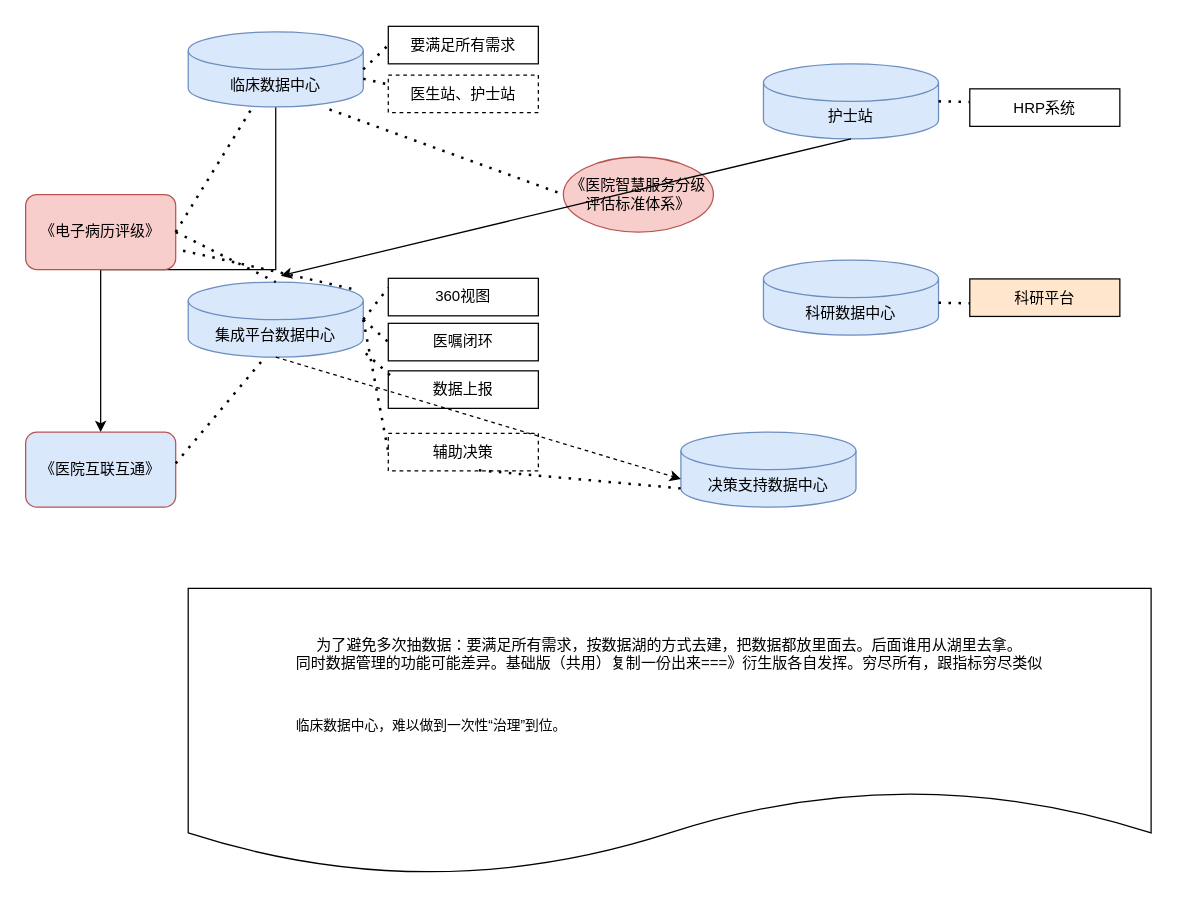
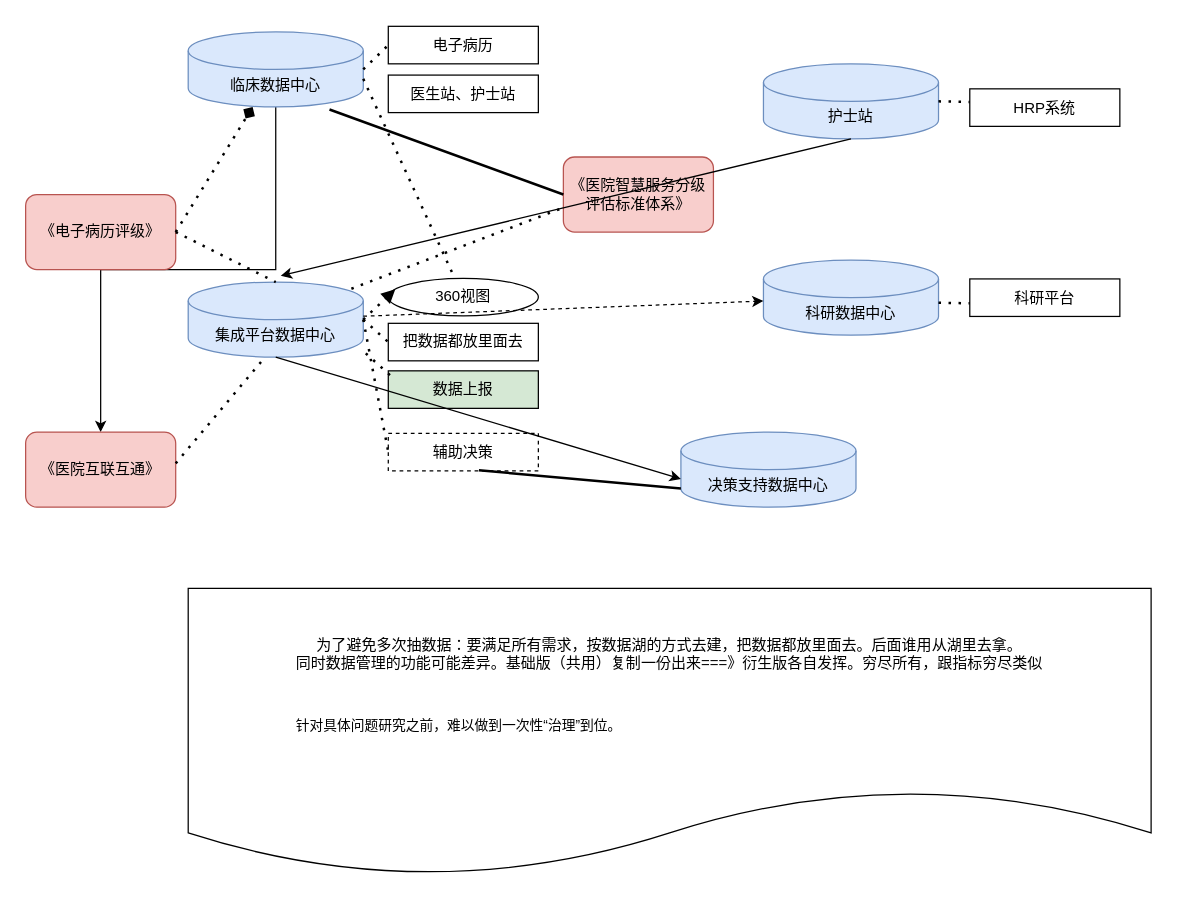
- <mxCell id="6" value="要满足所有需求" style="rounded=0;whiteSpace=wrap;html=1;" parent="1" vertex="1"><mxGeometry x="310" y="20.5" width="120" height="30" as="geometry" /></mxCell>
+ <mxCell id="6" value="电子病历" style="rounded=0;whiteSpace=wrap;html=1;" parent="1" vertex="1"><mxGeometry x="310" y="20.5" width="120" height="30" as="geometry" /></mxCell>
- <mxCell id="18" value="" style="endArrow=none;dashed=1;html=1;dashPattern=1 3;strokeWidth=2;rounded=0;exitX=1;exitY=0;exitDx=0;exitDy=37.5;entryX=0;entryY=0.25;entryDx=0;entryDy=0;exitPerimeter=0;" parent="1" source="3" target="13" edge="1"><mxGeometry width="50" height="50" relative="1" as="geometry"><mxPoint x="300" y="65" as="sourcePoint" /><mxPoint x="320" y="45.5" as="targetPoint" /></mxGeometry></mxCell>
+ <mxCell id="18" value="" style="endArrow=none;dashed=1;html=1;dashPattern=1 3;strokeWidth=2;rounded=0;exitX=1;exitY=0;exitDx=0;exitDy=37.5;exitPerimeter=0;" parent="1" source="3" target="7" edge="1"><mxGeometry width="50" height="50" relative="1" as="geometry"><mxPoint x="300" y="65" as="sourcePoint" /><mxPoint x="320" y="45.5" as="targetPoint" /></mxGeometry></mxCell>
- <mxCell id="13" value="医生站、护士站" style="rounded=0;whiteSpace=wrap;html=1;dashed=1;" parent="1" vertex="1"><mxGeometry x="310" y="59.5" width="120" height="30" as="geometry" /></mxCell>
+ <mxCell id="13" value="医生站、护士站" style="rounded=0;whiteSpace=wrap;html=1;" parent="1" vertex="1"><mxGeometry x="310" y="59.5" width="120" height="30" as="geometry" /></mxCell>
- <mxCell id="14" value="" style="endArrow=none;dashed=1;html=1;dashPattern=1 3;strokeWidth=2;rounded=0;exitX=1;exitY=0.5;exitDx=0;exitDy=0;" parent="1" source="12" target="3" edge="1"><mxGeometry width="50" height="50" relative="1" as="geometry"><mxPoint x="380" y="295" as="sourcePoint" /><mxPoint x="430" y="245" as="targetPoint" /></mxGeometry></mxCell>
+ <mxCell id="14" value="" style="endArrow=diamond;dashed=1;html=1;dashPattern=1 3;strokeWidth=2;rounded=0;exitX=1;exitY=0.5;exitDx=0;exitDy=0;" parent="1" source="12" target="3" edge="1"><mxGeometry width="50" height="50" relative="1" as="geometry"><mxPoint x="380" y="295" as="sourcePoint" /><mxPoint x="430" y="245" as="targetPoint" /></mxGeometry></mxCell>
- <mxCell id="30" value="" style="endArrow=none;dashed=1;html=1;dashPattern=1 3;strokeWidth=2;rounded=0;exitX=0.807;exitY=1.033;exitDx=0;exitDy=0;entryX=0;entryY=0.5;entryDx=0;entryDy=0;exitPerimeter=0;" parent="1" source="3" target="29" edge="1"><mxGeometry width="50" height="50" relative="1" as="geometry"><mxPoint x="150" y="195" as="sourcePoint" /><mxPoint x="211.538" y="95" as="targetPoint" /></mxGeometry></mxCell>
+ <mxCell id="30" value="" style="endArrow=none;dashed=0;html=1;dashPattern=1 3;strokeWidth=2;rounded=0;exitX=0.807;exitY=1.033;exitDx=0;exitDy=0;entryX=0;entryY=0.5;entryDx=0;entryDy=0;exitPerimeter=0;" parent="1" source="3" target="29" edge="1"><mxGeometry width="50" height="50" relative="1" as="geometry"><mxPoint x="150" y="195" as="sourcePoint" /><mxPoint x="211.538" y="95" as="targetPoint" /></mxGeometry></mxCell>
- <mxCell id="29" value="《医院智慧服务分级评估标准体系》" style="ellipse;whiteSpace=wrap;html=1;fillColor=#f8cecc;strokeColor=#b85450;" parent="1" vertex="1"><mxGeometry x="450" y="125" width="120" height="60" as="geometry" /></mxCell>
+ <mxCell id="29" value="《医院智慧服务分级评估标准体系》" style="rounded=1;whiteSpace=wrap;html=1;fillColor=#f8cecc;strokeColor=#b85450;" parent="1" vertex="1"><mxGeometry x="450" y="125" width="120" height="60" as="geometry" /></mxCell>
- <mxCell id="31" value="" style="endArrow=none;dashed=1;html=1;dashPattern=1 3;strokeWidth=2;rounded=0;exitX=0.932;exitY=0.089;exitDx=0;exitDy=0;exitPerimeter=0;" parent="1" source="4" target="12" edge="1"><mxGeometry width="50" height="50" relative="1" as="geometry"><mxPoint x="272.98" y="96.98" as="sourcePoint" /><mxPoint x="460" y="165" as="targetPoint" /></mxGeometry></mxCell>
+ <mxCell id="31" value="" style="endArrow=none;dashed=1;html=1;dashPattern=1 3;strokeWidth=2;rounded=0;exitX=0.932;exitY=0.089;exitDx=0;exitDy=0;entryX=0.004;entryY=0.672;entryDx=0;entryDy=0;exitPerimeter=0;entryPerimeter=0;" parent="1" source="4" target="29" edge="1"><mxGeometry width="50" height="50" relative="1" as="geometry"><mxPoint x="272.98" y="96.98" as="sourcePoint" /><mxPoint x="460" y="165" as="targetPoint" /></mxGeometry></mxCell>
- <mxCell id="7" value="360视图" style="rounded=0;whiteSpace=wrap;html=1;" parent="1" vertex="1"><mxGeometry x="310" y="222" width="120" height="30" as="geometry" /></mxCell>
+ <mxCell id="7" value="360视图" style="ellipse;whiteSpace=wrap;html=1;" parent="1" vertex="1"><mxGeometry x="310" y="222" width="120" height="30" as="geometry" /></mxCell>
- <mxCell id="25" value="科研平台" style="rounded=0;whiteSpace=wrap;html=1;fillColor=#ffe6cc;" parent="1" vertex="1"><mxGeometry x="775" y="222.5" width="120" height="30" as="geometry" /></mxCell>
+ <mxCell id="25" value="科研平台" style="rounded=0;whiteSpace=wrap;html=1;" parent="1" vertex="1"><mxGeometry x="775" y="222.5" width="120" height="30" as="geometry" /></mxCell>
- <mxCell id="19" value="" style="endArrow=none;dashed=1;html=1;dashPattern=1 3;strokeWidth=2;rounded=0;exitX=1;exitY=0.5;exitDx=0;exitDy=0;entryX=0;entryY=0.25;entryDx=0;entryDy=0;exitPerimeter=0;" parent="1" source="4" target="7" edge="1"><mxGeometry width="50" height="50" relative="1" as="geometry"><mxPoint x="310" y="105" as="sourcePoint" /><mxPoint x="330" y="85.5" as="targetPoint" /></mxGeometry></mxCell>
+ <mxCell id="19" value="" style="endArrow=block;dashed=1;html=1;dashPattern=1 3;strokeWidth=2;rounded=0;exitX=1;exitY=0.5;exitDx=0;exitDy=0;entryX=0;entryY=0.25;entryDx=0;entryDy=0;exitPerimeter=0;" parent="1" source="4" target="7" edge="1"><mxGeometry width="50" height="50" relative="1" as="geometry"><mxPoint x="310" y="105" as="sourcePoint" /><mxPoint x="330" y="85.5" as="targetPoint" /></mxGeometry></mxCell>
+ <mxCell id="35" value="" style="endArrow=classic;html=1;rounded=0;fontSize=11;dashed=1;" edge="1" parent="1" source="4" target="16"><mxGeometry width="50" height="50" relative="1" as="geometry"><mxPoint x="684" y="360" as="sourcePoint" /><mxPoint x="734" y="310" as="targetPoint" /></mxGeometry></mxCell>
- <mxCell id="9" value="医嘱闭环" style="rounded=0;whiteSpace=wrap;html=1;" parent="1" vertex="1"><mxGeometry x="310" y="258" width="120" height="30" as="geometry" /></mxCell>
+ <mxCell id="9" value="把数据都放里面去" style="rounded=0;whiteSpace=wrap;html=1;" parent="1" vertex="1"><mxGeometry x="310" y="258" width="120" height="30" as="geometry" /></mxCell>
- <mxCell id="32" value="数据上报" style="rounded=0;whiteSpace=wrap;html=1;" parent="1" vertex="1"><mxGeometry x="310" y="296" width="120" height="30" as="geometry" /></mxCell>
+ <mxCell id="32" value="数据上报" style="rounded=0;whiteSpace=wrap;html=1;fillColor=#d5e8d4;" parent="1" vertex="1"><mxGeometry x="310" y="296" width="120" height="30" as="geometry" /></mxCell>
- <mxCell id="36" value="" style="endArrow=classic;html=1;rounded=0;fontSize=11;dashed=1;entryX=0;entryY=0;entryDx=0;entryDy=37.5;entryPerimeter=0;exitX=0.5;exitY=1;exitDx=0;exitDy=0;exitPerimeter=0;" edge="1" parent="1" source="4" target="5"><mxGeometry width="50" height="50" relative="1" as="geometry"><mxPoint x="300" y="262.337" as="sourcePoint" /><mxPoint x="620" y="250.163" as="targetPoint" /></mxGeometry></mxCell>
+ <mxCell id="36" value="" style="endArrow=classic;html=1;rounded=0;fontSize=11;dashed=0;entryX=0;entryY=0;entryDx=0;entryDy=37.5;entryPerimeter=0;exitX=0.5;exitY=1;exitDx=0;exitDy=0;exitPerimeter=0;" edge="1" parent="1" source="4" target="5"><mxGeometry width="50" height="50" relative="1" as="geometry"><mxPoint x="300" y="262.337" as="sourcePoint" /><mxPoint x="620" y="250.163" as="targetPoint" /></mxGeometry></mxCell>
- <mxCell id="22" value="《医院互联互通》" style="rounded=1;whiteSpace=wrap;html=1;fillColor=#dae8fc;strokeColor=#b85450;" parent="1" vertex="1"><mxGeometry x="20" y="345" width="120" height="60" as="geometry" /></mxCell>
+ <mxCell id="22" value="《医院互联互通》" style="rounded=1;whiteSpace=wrap;html=1;fillColor=#f8cecc;strokeColor=#b85450;" parent="1" vertex="1"><mxGeometry x="20" y="345" width="120" height="60" as="geometry" /></mxCell>
- <mxCell id="27" value="" style="endArrow=none;dashed=1;html=1;dashPattern=1 3;strokeWidth=2;rounded=0;exitX=0.604;exitY=0.985;exitDx=0;exitDy=0;exitPerimeter=0;entryX=0;entryY=1;entryDx=0;entryDy=-15;entryPerimeter=0;" parent="1" source="8" target="5" edge="1"><mxGeometry width="50" height="50" relative="1" as="geometry"><mxPoint x="530" y="322" as="sourcePoint" /><mxPoint x="555" y="322.5" as="targetPoint" /></mxGeometry></mxCell>
+ <mxCell id="27" value="" style="endArrow=none;dashed=0;html=1;dashPattern=1 3;strokeWidth=2;rounded=0;exitX=0.604;exitY=0.985;exitDx=0;exitDy=0;exitPerimeter=0;entryX=0;entryY=1;entryDx=0;entryDy=-15;entryPerimeter=0;" parent="1" source="8" target="5" edge="1"><mxGeometry width="50" height="50" relative="1" as="geometry"><mxPoint x="530" y="322" as="sourcePoint" /><mxPoint x="555" y="322.5" as="targetPoint" /></mxGeometry></mxCell>
- <mxCell id="28" value="为了避免多次抽数据：要满足所有需求，按数据湖的方式去建，把数据都放里面去。后面谁用从湖里去拿。&lt;br&gt;同时数据管理的功能可能差异。基础版（共用）复制一份出来===》衍生版各自发挥。穷尽所有，跟指标穷尽类似&lt;br&gt;&lt;br&gt;&lt;br&gt;&lt;div style=&quot;line-height: 2.286; text-align: left;&quot;&gt;&lt;font style=&quot;font-size: 11px;&quot;&gt;临床数据中心，难以做到一次性“治理”到位。&lt;/font&gt;&lt;/div&gt;" style="shape=document;whiteSpace=wrap;html=1;boundedLbl=1;" parent="1" vertex="1"><mxGeometry x="150" y="470" width="770" height="230" as="geometry" /></mxCell>
+ <mxCell id="28" value="为了避免多次抽数据：要满足所有需求，按数据湖的方式去建，把数据都放里面去。后面谁用从湖里去拿。&lt;br&gt;同时数据管理的功能可能差异。基础版（共用）复制一份出来===》衍生版各自发挥。穷尽所有，跟指标穷尽类似&lt;br&gt;&lt;br&gt;&lt;br&gt;&lt;div style=&quot;line-height: 2.286; text-align: left;&quot;&gt;&lt;font style=&quot;font-size: 11px;&quot;&gt;针对具体问题研究之前，难以做到一次性“治理”到位。&lt;/font&gt;&lt;/div&gt;" style="shape=document;whiteSpace=wrap;html=1;boundedLbl=1;" parent="1" vertex="1"><mxGeometry x="150" y="470" width="770" height="230" as="geometry" /></mxCell>
